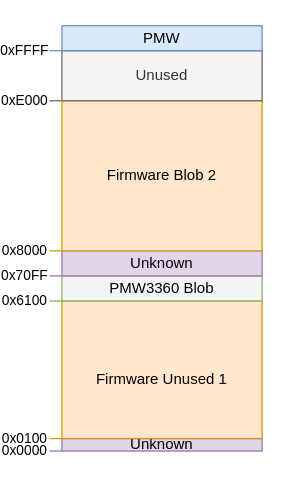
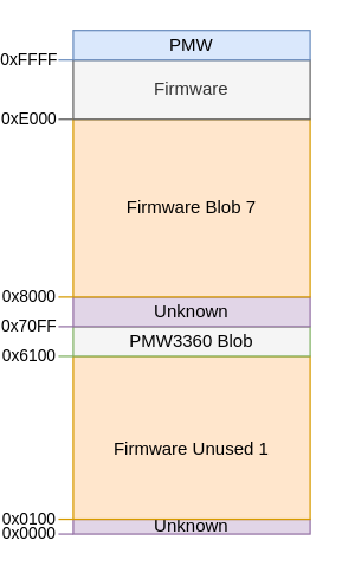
- <mxCell id="13" value="Unused" style="rounded=0;whiteSpace=wrap;html=1;fillColor=#f5f5f5;strokeColor=#666666;fontColor=#333333;" vertex="1" parent="1"><mxGeometry x="30" y="40" width="160" height="40" as="geometry" /></mxCell>
+ <mxCell id="13" value="Firmware" style="rounded=0;whiteSpace=wrap;html=1;fillColor=#f5f5f5;strokeColor=#666666;fontColor=#333333;" vertex="1" parent="1"><mxGeometry x="30" y="40" width="160" height="40" as="geometry" /></mxCell>
- <mxCell id="12" value="Firmware Blob 2" style="rounded=0;whiteSpace=wrap;html=1;fillColor=#ffe6cc;strokeColor=#d79b00;" vertex="1" parent="1"><mxGeometry x="30" y="80" width="160" height="120" as="geometry" /></mxCell>
+ <mxCell id="12" value="Firmware Blob 7" style="rounded=0;whiteSpace=wrap;html=1;fillColor=#ffe6cc;strokeColor=#d79b00;" vertex="1" parent="1"><mxGeometry x="30" y="80" width="160" height="120" as="geometry" /></mxCell>
